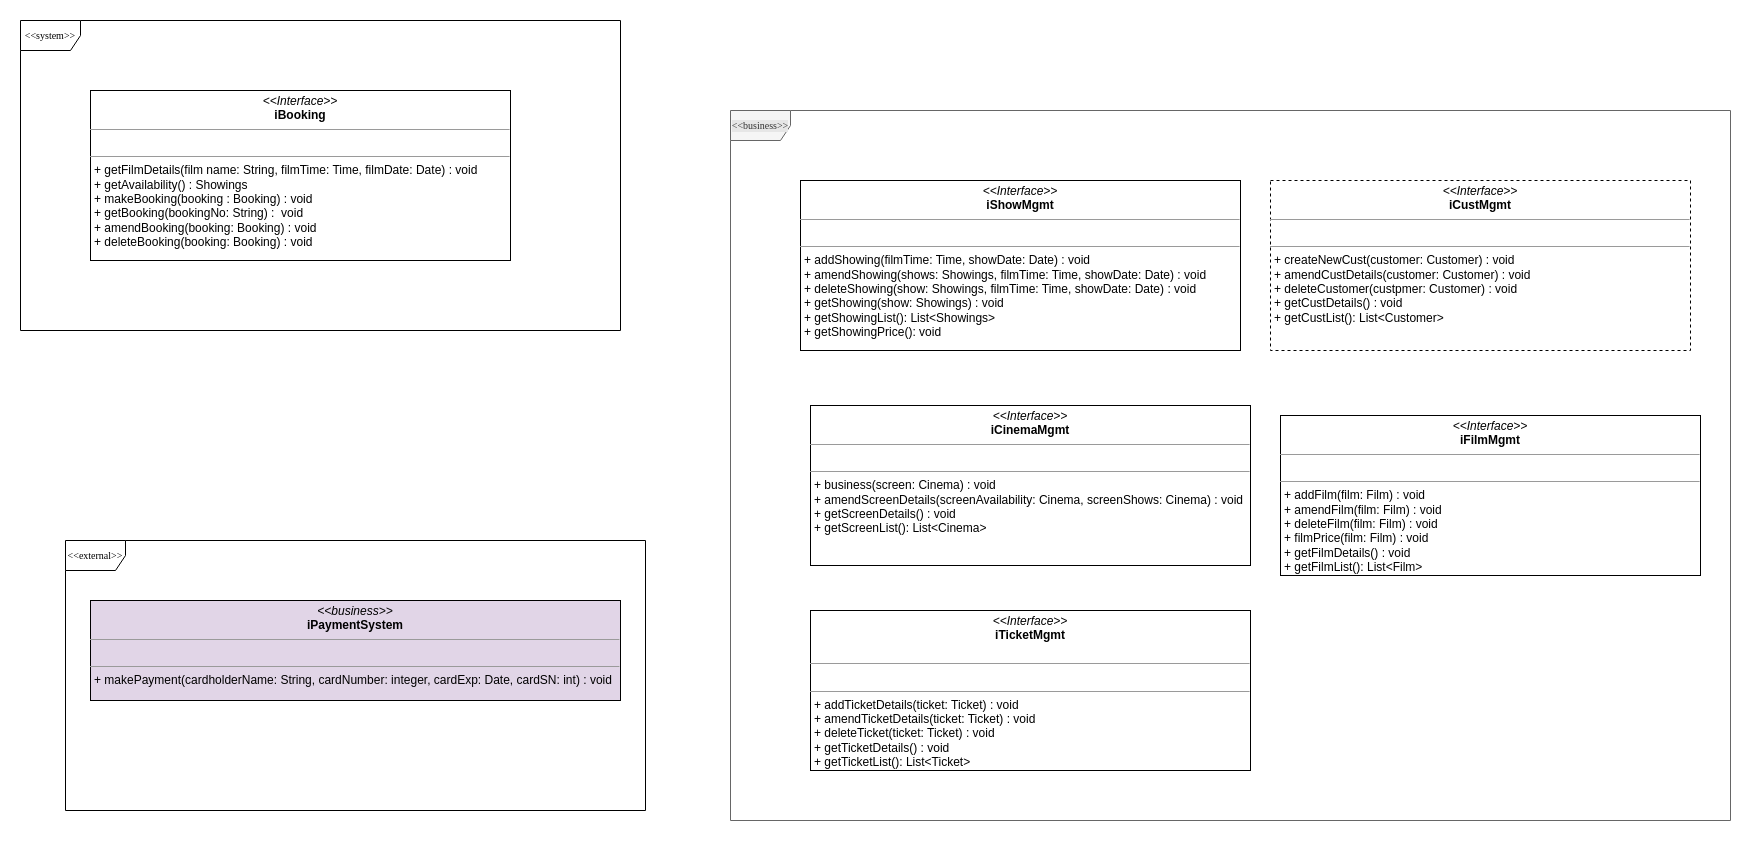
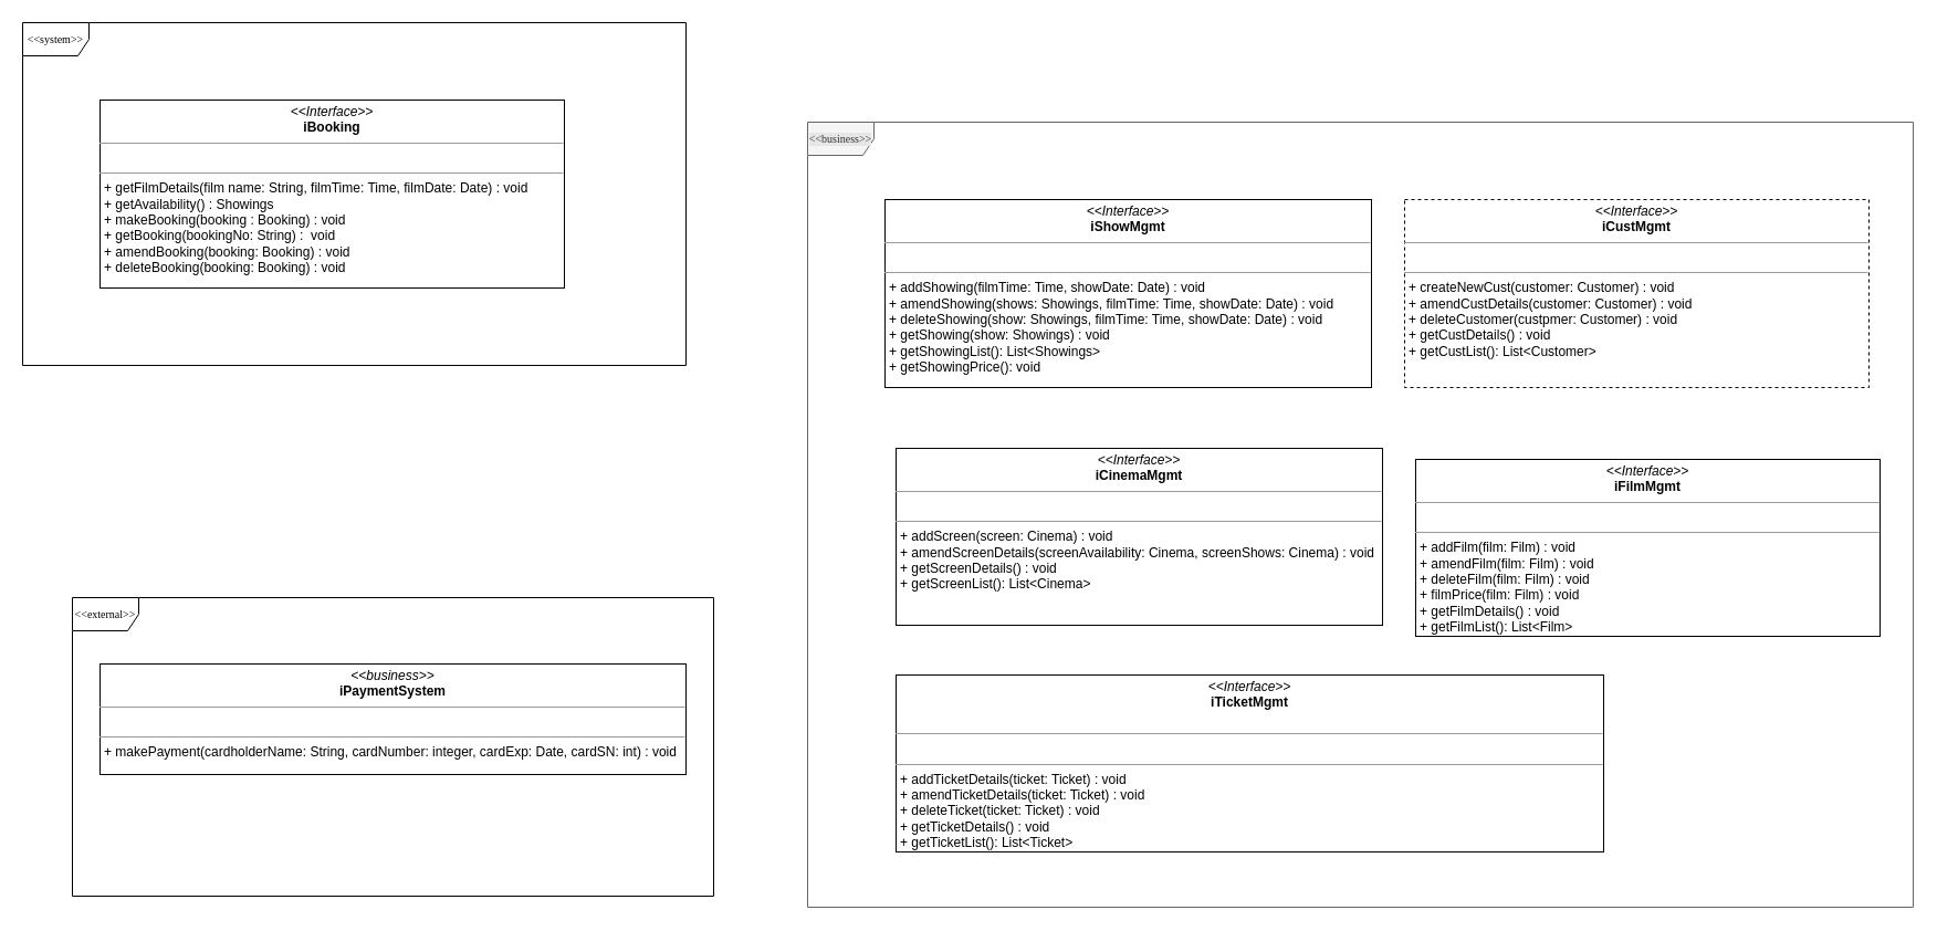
- <mxCell id="11" value="&lt;p style=&quot;margin: 0px ; margin-top: 4px ; text-align: center&quot;&gt;&lt;i&gt;&amp;lt;&amp;lt;Interface&amp;gt;&amp;gt;&lt;/i&gt;&lt;br&gt;&lt;b&gt;iCinemaMgmt&lt;/b&gt;&lt;/p&gt;&lt;hr size=&quot;1&quot;&gt;&lt;p style=&quot;margin: 0px ; margin-left: 4px&quot;&gt;&lt;br&gt;&lt;/p&gt;&lt;hr size=&quot;1&quot;&gt;&lt;p style=&quot;margin: 0px ; margin-left: 4px&quot;&gt;+ business(screen: Cinema) : void&lt;/p&gt;&lt;p style=&quot;margin: 0px ; margin-left: 4px&quot;&gt;+ amendScreenDetails(screenAvailability: Cinema, screenShows: Cinema&lt;span&gt;) : void&lt;/span&gt;&lt;/p&gt;&lt;p style=&quot;margin: 0px ; margin-left: 4px&quot;&gt;+ getScreenDetails() : void&lt;br&gt;&lt;/p&gt;&lt;p style=&quot;margin: 0px ; margin-left: 4px&quot;&gt;+ getScreenList(): List&amp;lt;Cinema&amp;gt;&lt;br&gt;&lt;/p&gt;" style="verticalAlign=top;align=left;overflow=fill;fontSize=12;fontFamily=Helvetica;html=1;rounded=0;shadow=0;comic=0;labelBackgroundColor=none;strokeColor=#000000;strokeWidth=1;fillColor=#ffffff;" vertex="1" parent="1"><mxGeometry x="810" y="405" width="440" height="160" as="geometry" /></mxCell>
+ <mxCell id="11" value="&lt;p style=&quot;margin: 0px ; margin-top: 4px ; text-align: center&quot;&gt;&lt;i&gt;&amp;lt;&amp;lt;Interface&amp;gt;&amp;gt;&lt;/i&gt;&lt;br&gt;&lt;b&gt;iCinemaMgmt&lt;/b&gt;&lt;/p&gt;&lt;hr size=&quot;1&quot;&gt;&lt;p style=&quot;margin: 0px ; margin-left: 4px&quot;&gt;&lt;br&gt;&lt;/p&gt;&lt;hr size=&quot;1&quot;&gt;&lt;p style=&quot;margin: 0px ; margin-left: 4px&quot;&gt;+ addScreen(screen: Cinema) : void&lt;/p&gt;&lt;p style=&quot;margin: 0px ; margin-left: 4px&quot;&gt;+ amendScreenDetails(screenAvailability: Cinema, screenShows: Cinema&lt;span&gt;) : void&lt;/span&gt;&lt;/p&gt;&lt;p style=&quot;margin: 0px ; margin-left: 4px&quot;&gt;+ getScreenDetails() : void&lt;br&gt;&lt;/p&gt;&lt;p style=&quot;margin: 0px ; margin-left: 4px&quot;&gt;+ getScreenList(): List&amp;lt;Cinema&amp;gt;&lt;br&gt;&lt;/p&gt;" style="verticalAlign=top;align=left;overflow=fill;fontSize=12;fontFamily=Helvetica;html=1;rounded=0;shadow=0;comic=0;labelBackgroundColor=none;strokeColor=#000000;strokeWidth=1;fillColor=#ffffff;" vertex="1" parent="1"><mxGeometry x="810" y="405" width="440" height="160" as="geometry" /></mxCell>
- <mxCell id="5" value="&lt;p style=&quot;margin: 0px ; margin-top: 4px ; text-align: center&quot;&gt;&lt;i&gt;&amp;lt;&amp;lt;business&amp;gt;&amp;gt;&lt;/i&gt;&lt;br&gt;&lt;b&gt;iPaymentSystem&lt;/b&gt;&lt;/p&gt;&lt;hr size=&quot;1&quot;&gt;&lt;p style=&quot;margin: 0px ; margin-left: 4px&quot;&gt;&lt;br&gt;&lt;/p&gt;&lt;hr size=&quot;1&quot;&gt;&lt;p style=&quot;margin: 0px ; margin-left: 4px&quot;&gt;+ makePayment(cardholderName: String, cardNumber: integer, cardExp: Date, cardSN: int) : void&lt;br&gt;&lt;/p&gt;" style="verticalAlign=top;align=left;overflow=fill;fontSize=12;fontFamily=Helvetica;html=1;rounded=0;shadow=0;comic=0;labelBackgroundColor=none;strokeColor=#000000;strokeWidth=1;fillColor=#e1d5e7;" vertex="1" parent="1"><mxGeometry x="90" y="600" width="530" height="100" as="geometry" /></mxCell>
+ <mxCell id="5" value="&lt;p style=&quot;margin: 0px ; margin-top: 4px ; text-align: center&quot;&gt;&lt;i&gt;&amp;lt;&amp;lt;business&amp;gt;&amp;gt;&lt;/i&gt;&lt;br&gt;&lt;b&gt;iPaymentSystem&lt;/b&gt;&lt;/p&gt;&lt;hr size=&quot;1&quot;&gt;&lt;p style=&quot;margin: 0px ; margin-left: 4px&quot;&gt;&lt;br&gt;&lt;/p&gt;&lt;hr size=&quot;1&quot;&gt;&lt;p style=&quot;margin: 0px ; margin-left: 4px&quot;&gt;+ makePayment(cardholderName: String, cardNumber: integer, cardExp: Date, cardSN: int) : void&lt;br&gt;&lt;/p&gt;" style="verticalAlign=top;align=left;overflow=fill;fontSize=12;fontFamily=Helvetica;html=1;rounded=0;shadow=0;comic=0;labelBackgroundColor=none;strokeColor=#000000;strokeWidth=1;fillColor=#ffffff;" vertex="1" parent="1"><mxGeometry x="90" y="600" width="530" height="100" as="geometry" /></mxCell>
- <mxCell id="9" value="&lt;p style=&quot;margin: 0px ; margin-top: 4px ; text-align: center&quot;&gt;&lt;i&gt;&amp;lt;&amp;lt;Interface&amp;gt;&amp;gt;&lt;/i&gt;&lt;br&gt;&lt;b&gt;iTicketMgmt&lt;/b&gt;&lt;/p&gt;&lt;br&gt;&lt;hr size=&quot;1&quot;&gt;&lt;p style=&quot;margin: 0px ; margin-left: 4px&quot;&gt;&lt;br&gt;&lt;/p&gt;&lt;hr size=&quot;1&quot;&gt;&lt;p style=&quot;margin: 0px ; margin-left: 4px&quot;&gt;+ addTicketDetails(ticket: Ticket) : void&lt;/p&gt;&lt;p style=&quot;margin: 0px ; margin-left: 4px&quot;&gt;+ amendTicketDetails(ticket: Ticket&lt;span&gt;) : void&lt;/span&gt;&lt;/p&gt;&lt;p style=&quot;margin: 0px ; margin-left: 4px&quot;&gt;&lt;span&gt;+ deleteTicket(ticket: Ticket) : void&lt;/span&gt;&lt;/p&gt;&lt;p style=&quot;margin: 0px ; margin-left: 4px&quot;&gt;+ getTicketDetails() : void&lt;br&gt;&lt;/p&gt;&lt;p style=&quot;margin: 0px ; margin-left: 4px&quot;&gt;+ getTicketList(): List&amp;lt;Ticket&amp;gt;&lt;br&gt;&lt;/p&gt;" style="verticalAlign=top;align=left;overflow=fill;fontSize=12;fontFamily=Helvetica;html=1;rounded=0;shadow=0;comic=0;labelBackgroundColor=none;strokeColor=#000000;strokeWidth=1;fillColor=#ffffff;" vertex="1" parent="1"><mxGeometry x="810" y="610" width="440" height="160" as="geometry" /></mxCell>
+ <mxCell id="9" value="&lt;p style=&quot;margin: 0px ; margin-top: 4px ; text-align: center&quot;&gt;&lt;i&gt;&amp;lt;&amp;lt;Interface&amp;gt;&amp;gt;&lt;/i&gt;&lt;br&gt;&lt;b&gt;iTicketMgmt&lt;/b&gt;&lt;/p&gt;&lt;br&gt;&lt;hr size=&quot;1&quot;&gt;&lt;p style=&quot;margin: 0px ; margin-left: 4px&quot;&gt;&lt;br&gt;&lt;/p&gt;&lt;hr size=&quot;1&quot;&gt;&lt;p style=&quot;margin: 0px ; margin-left: 4px&quot;&gt;+ addTicketDetails(ticket: Ticket) : void&lt;/p&gt;&lt;p style=&quot;margin: 0px ; margin-left: 4px&quot;&gt;+ amendTicketDetails(ticket: Ticket&lt;span&gt;) : void&lt;/span&gt;&lt;/p&gt;&lt;p style=&quot;margin: 0px ; margin-left: 4px&quot;&gt;&lt;span&gt;+ deleteTicket(ticket: Ticket) : void&lt;/span&gt;&lt;/p&gt;&lt;p style=&quot;margin: 0px ; margin-left: 4px&quot;&gt;+ getTicketDetails() : void&lt;br&gt;&lt;/p&gt;&lt;p style=&quot;margin: 0px ; margin-left: 4px&quot;&gt;+ getTicketList(): List&amp;lt;Ticket&amp;gt;&lt;br&gt;&lt;/p&gt;" style="verticalAlign=top;align=left;overflow=fill;fontSize=12;fontFamily=Helvetica;html=1;rounded=0;shadow=0;comic=0;labelBackgroundColor=none;strokeColor=#000000;strokeWidth=1;fillColor=#ffffff;" vertex="1" parent="1"><mxGeometry x="810" y="610" width="640" height="160" as="geometry" /></mxCell>
